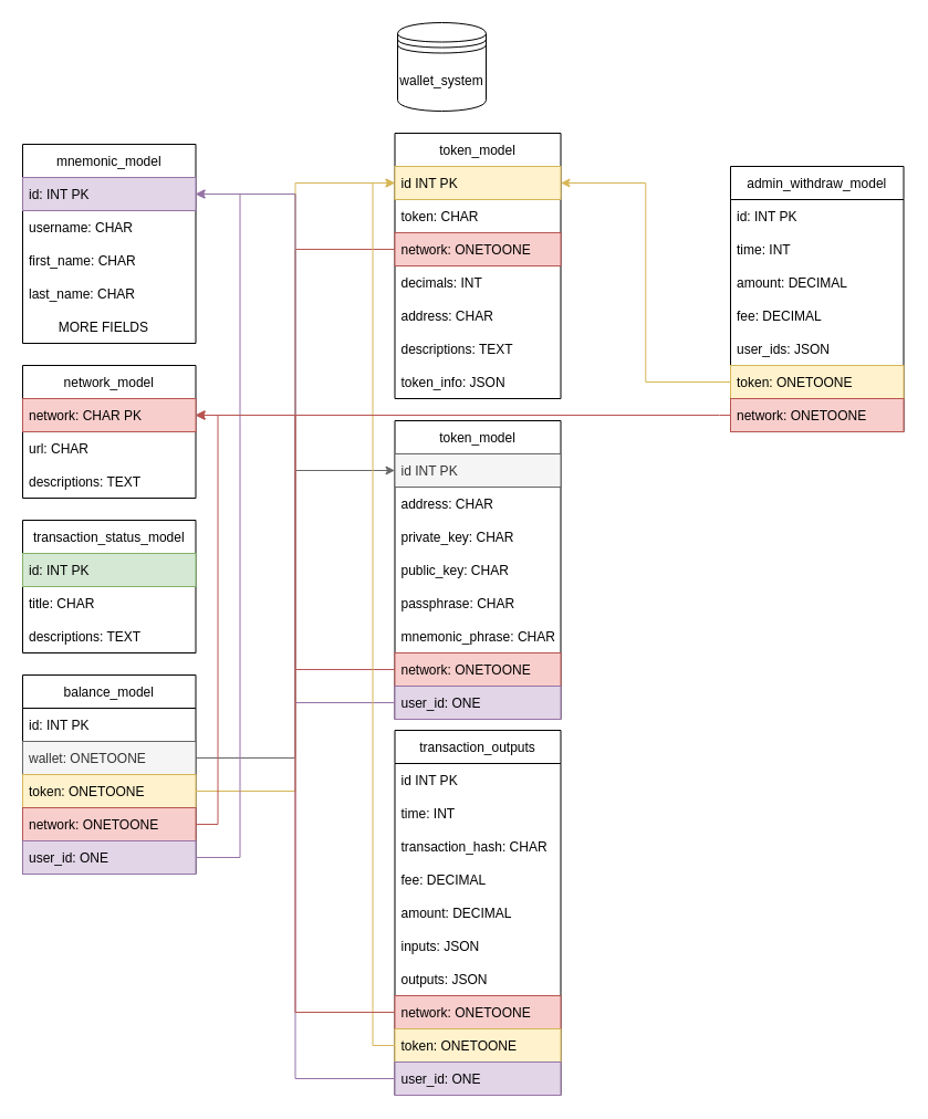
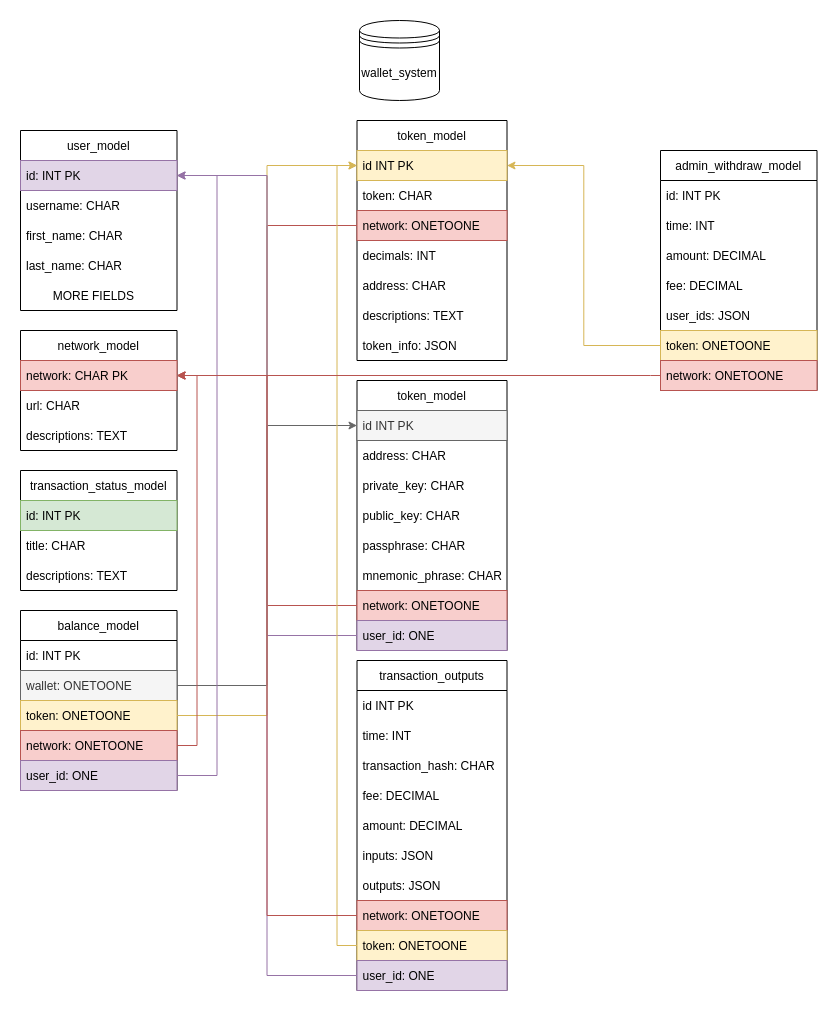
- <mxCell id="20" value="mnemonic_model" style="swimlane;fontStyle=0;childLayout=stackLayout;horizontal=1;startSize=30;horizontalStack=0;resizeParent=1;resizeParentMax=0;resizeLast=0;collapsible=1;marginBottom=0;" vertex="1" parent="1"><mxGeometry x="20" y="130" width="156.5" height="180" as="geometry" /></mxCell>
+ <mxCell id="20" value="user_model" style="swimlane;fontStyle=0;childLayout=stackLayout;horizontal=1;startSize=30;horizontalStack=0;resizeParent=1;resizeParentMax=0;resizeLast=0;collapsible=1;marginBottom=0;" vertex="1" parent="1"><mxGeometry x="20" y="130" width="156.5" height="180" as="geometry" /></mxCell>
